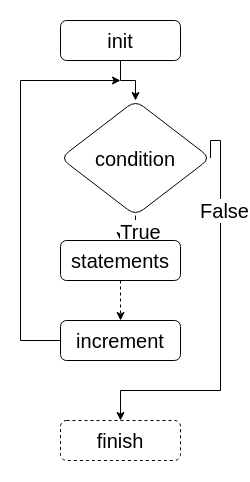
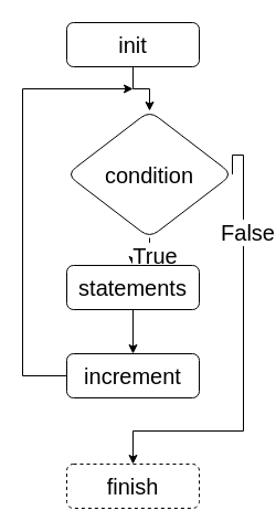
- <mxCell id="9" value="" style="edgeStyle=orthogonalEdgeStyle;rounded=0;orthogonalLoop=1;jettySize=auto;html=1;fontSize=20;dashed=1;" edge="1" parent="1" source="10" target="12"><mxGeometry relative="1" as="geometry" /></mxCell>
+ <mxCell id="9" value="" style="edgeStyle=orthogonalEdgeStyle;rounded=0;orthogonalLoop=1;jettySize=auto;html=1;fontSize=20;" edge="1" parent="1" source="10" target="12"><mxGeometry relative="1" as="geometry" /></mxCell>
